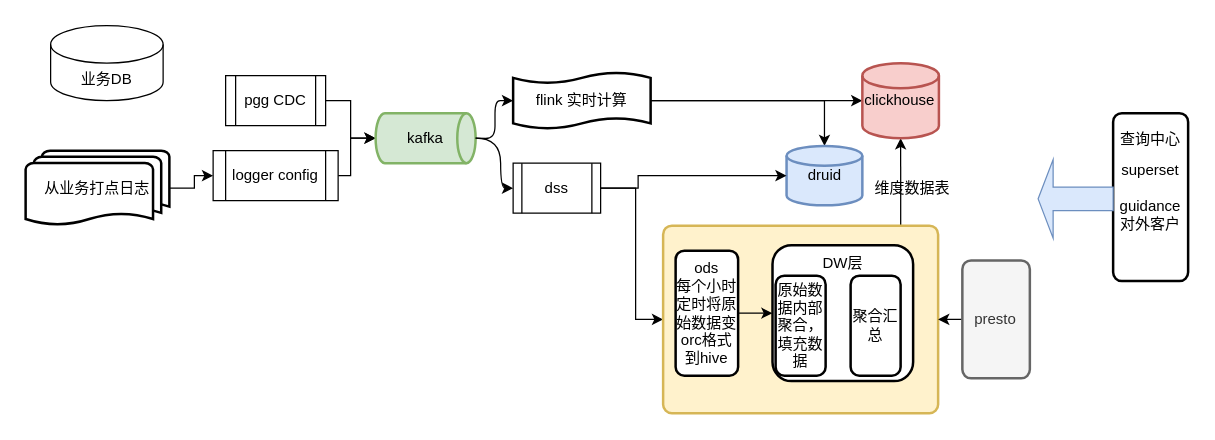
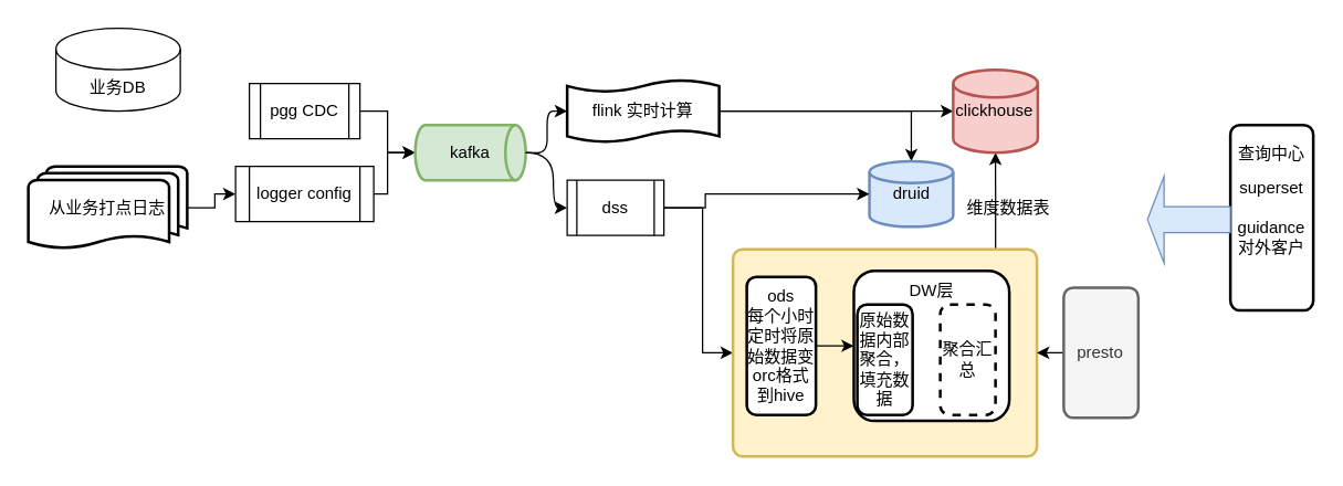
- <mxCell id="24" value="聚合汇总" style="rounded=1;whiteSpace=wrap;html=1;absoluteArcSize=1;arcSize=14;strokeWidth=2;" vertex="1" parent="1"><mxGeometry x="680" y="220" width="40" height="80" as="geometry" /></mxCell>
+ <mxCell id="24" value="聚合汇总" style="rounded=1;whiteSpace=wrap;html=1;absoluteArcSize=1;arcSize=14;strokeWidth=2;dashed=1;" vertex="1" parent="1"><mxGeometry x="680" y="220" width="40" height="80" as="geometry" /></mxCell>
